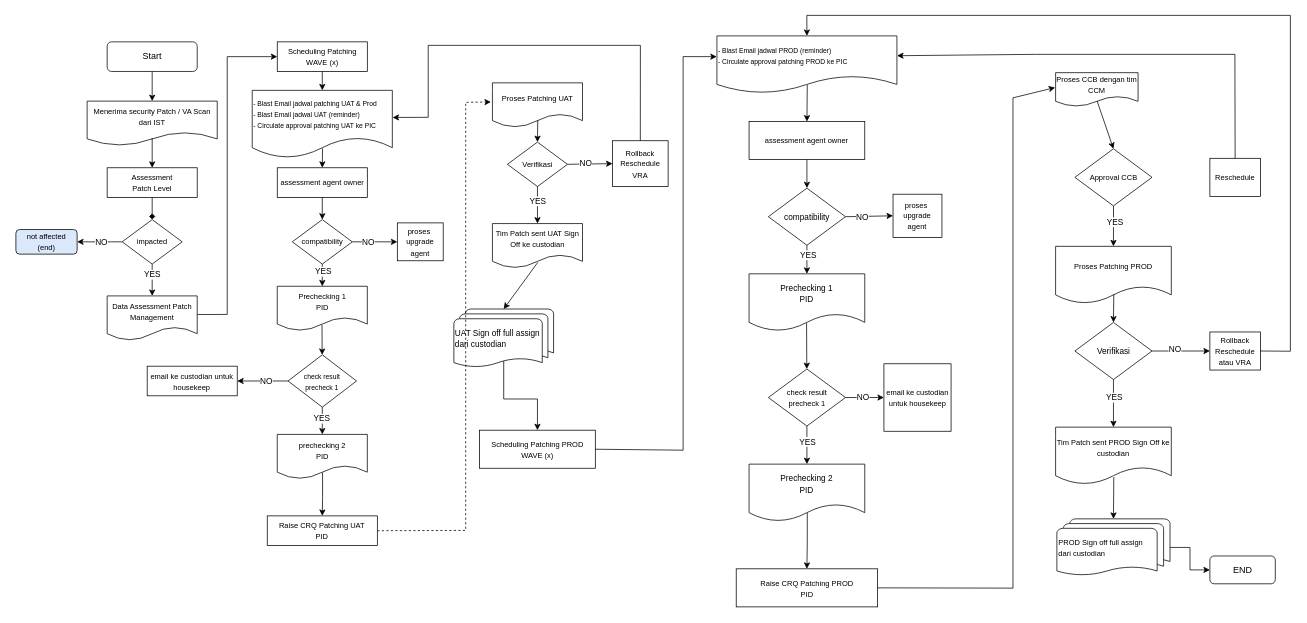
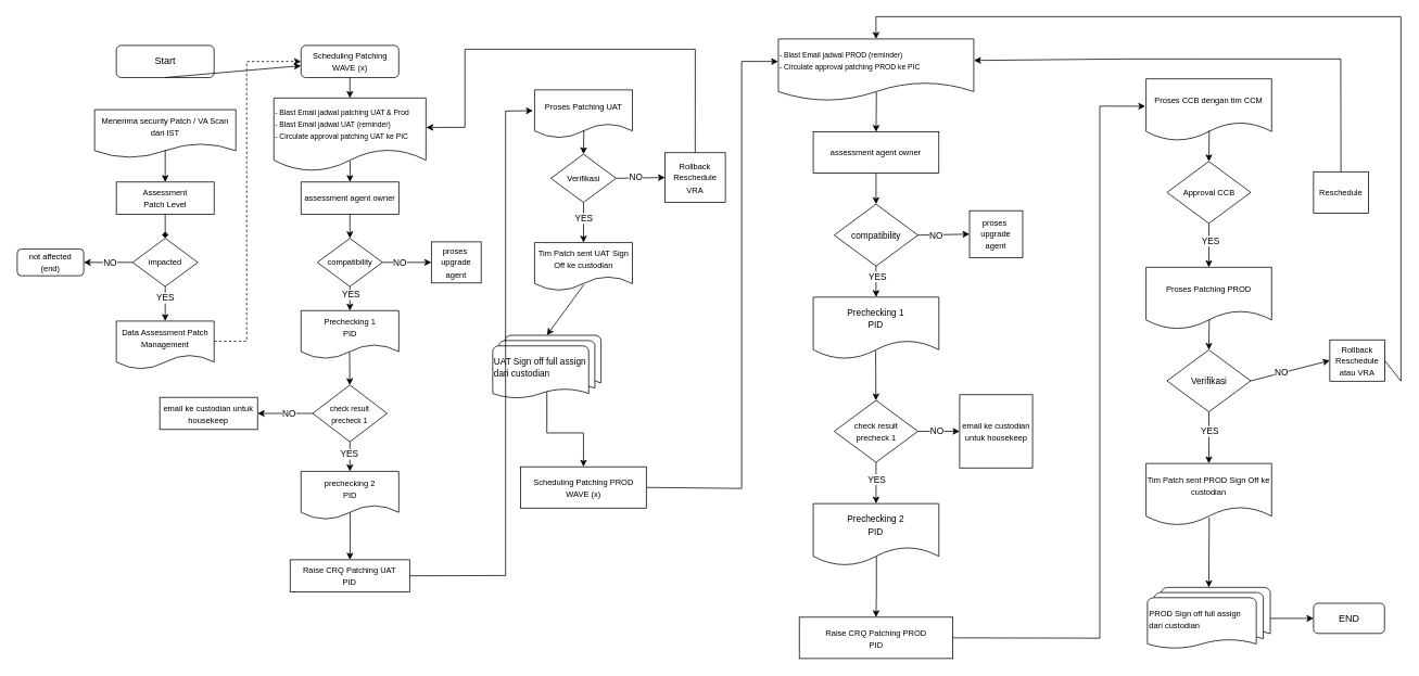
- <mxCell id="50" value="&lt;font style=&quot;font-size: 10px;&quot;&gt;Scheduling Patching&lt;/font&gt;&lt;div&gt;&lt;font style=&quot;font-size: 10px;&quot;&gt;WAVE (x)&lt;/font&gt;&lt;/div&gt;" style="rounded=0;whiteSpace=wrap;html=1;" vertex="1" parent="1"><mxGeometry x="368.644" y="55.331" width="120.122" height="39.518" as="geometry" /></mxCell>
+ <mxCell id="50" value="&lt;font style=&quot;font-size: 10px;&quot;&gt;Scheduling Patching&lt;/font&gt;&lt;div&gt;&lt;font style=&quot;font-size: 10px;&quot;&gt;WAVE (x)&lt;/font&gt;&lt;/div&gt;" style="whiteSpace=wrap;html=1;rounded=1;" vertex="1" parent="1"><mxGeometry x="368.644" y="55.331" width="120.122" height="39.518" as="geometry" /></mxCell>
- <mxCell id="66" value="" style="endArrow=classic;html=1;rounded=0;exitX=0.5;exitY=1;exitDx=0;exitDy=0;entryX=0.5;entryY=0;entryDx=0;entryDy=0;" edge="1" parent="1" source="44" target="45"><mxGeometry width="50" height="50" relative="1" as="geometry"><mxPoint x="355.297" y="312.198" as="sourcePoint" /><mxPoint x="422.031" y="262.801" as="targetPoint" /></mxGeometry></mxCell>
+ <mxCell id="66" value="" style="endArrow=classic;html=1;rounded=0;exitX=0.5;exitY=1;exitDx=0;exitDy=0;" edge="1" parent="1" source="44" target="50"><mxGeometry width="50" height="50" relative="1" as="geometry"><mxPoint x="355.297" y="312.198" as="sourcePoint" /><mxPoint x="422.031" y="262.801" as="targetPoint" /></mxGeometry></mxCell>
- <mxCell id="35" value="&lt;font style=&quot;font-size: 10px;&quot;&gt;Proses CCB dengan tim CCM&lt;/font&gt;" style="shape=document;whiteSpace=wrap;html=1;boundedLbl=1;" vertex="1" parent="1"><mxGeometry x="1406.849" y="96.417" width="110" height="45" as="geometry" /></mxCell>
+ <mxCell id="35" value="&lt;font style=&quot;font-size: 10px;&quot;&gt;Proses CCB dengan tim CCM&lt;/font&gt;" style="shape=document;whiteSpace=wrap;html=1;boundedLbl=1;" vertex="1" parent="1"><mxGeometry x="1406.849" y="96.417" width="154.337" height="76.161" as="geometry" /></mxCell>
- <mxCell id="73" value="" style="endArrow=classic;html=1;rounded=0;exitX=1.002;exitY=0.419;exitDx=0;exitDy=0;exitPerimeter=0;entryX=0;entryY=0.5;entryDx=0;entryDy=0;" edge="1" parent="1" source="49" target="50"><mxGeometry width="50" height="50" relative="1" as="geometry"><mxPoint x="355.297" y="262.801" as="sourcePoint" /><mxPoint x="422.031" y="213.403" as="targetPoint" /><Array as="points"><mxPoint x="301.909" y="418.897" /><mxPoint x="301.909" y="75.09" /></Array></mxGeometry></mxCell>
+ <mxCell id="73" value="" style="endArrow=classic;html=1;rounded=0;exitX=1.002;exitY=0.419;exitDx=0;exitDy=0;exitPerimeter=0;entryX=0;entryY=0.5;entryDx=0;entryDy=0;dashed=1;" edge="1" parent="1" source="49" target="50"><mxGeometry width="50" height="50" relative="1" as="geometry"><mxPoint x="355.297" y="262.801" as="sourcePoint" /><mxPoint x="422.031" y="213.403" as="targetPoint" /><Array as="points"><mxPoint x="301.909" y="418.897" /><mxPoint x="301.909" y="75.09" /></Array></mxGeometry></mxCell>
- <mxCell id="48" value="&lt;font style=&quot;font-size: 10px;&quot;&gt;not affected&lt;/font&gt;&lt;div&gt;&lt;font style=&quot;font-size: 10px;&quot;&gt;(end)&lt;/font&gt;&lt;/div&gt;" style="rounded=1;whiteSpace=wrap;html=1;fillColor=#dae8fc;" vertex="1" parent="1"><mxGeometry x="20" y="305.66" width="81.71" height="32.84" as="geometry" /></mxCell>
+ <mxCell id="48" value="&lt;font style=&quot;font-size: 10px;&quot;&gt;not affected&lt;/font&gt;&lt;div&gt;&lt;font style=&quot;font-size: 10px;&quot;&gt;(end)&lt;/font&gt;&lt;/div&gt;" style="rounded=1;whiteSpace=wrap;html=1;" vertex="1" parent="1"><mxGeometry x="20" y="305.66" width="81.71" height="32.84" as="geometry" /></mxCell>
- <mxCell id="87" value="" style="endArrow=classic;html=1;rounded=0;exitX=1;exitY=0.5;exitDx=0;exitDy=0;entryX=-0.017;entryY=0.431;entryDx=0;entryDy=0;entryPerimeter=0;dashed=1;" edge="1" parent="1" source="86" target="60"><mxGeometry width="50" height="50" relative="1" as="geometry"><mxPoint x="809.092" y="628.342" as="sourcePoint" /><mxPoint x="675.623" y="213.403" as="targetPoint" /><Array as="points"><mxPoint x="620" y="707" /><mxPoint x="620" y="136" /></Array></mxGeometry></mxCell>
+ <mxCell id="87" value="" style="endArrow=classic;html=1;rounded=0;exitX=1;exitY=0.5;exitDx=0;exitDy=0;entryX=-0.017;entryY=0.431;entryDx=0;entryDy=0;entryPerimeter=0;" edge="1" parent="1" source="86" target="60"><mxGeometry width="50" height="50" relative="1" as="geometry"><mxPoint x="809.092" y="628.342" as="sourcePoint" /><mxPoint x="675.623" y="213.403" as="targetPoint" /><Array as="points"><mxPoint x="620" y="707" /><mxPoint x="620" y="136" /></Array></mxGeometry></mxCell>
- <mxCell id="13" value="&lt;font style=&quot;font-size: 10px;&quot;&gt;Rollback&lt;/font&gt;&lt;div&gt;&lt;font style=&quot;font-size: 10px;&quot;&gt;Reschedule&lt;/font&gt;&lt;/div&gt;&lt;div&gt;&lt;font style=&quot;font-size: 10px;&quot;&gt;atau VRA&lt;/font&gt;&lt;/div&gt;" style="rounded=0;whiteSpace=wrap;html=1;" vertex="1" parent="1"><mxGeometry x="1612.63" y="442.32" width="67.37" height="50.77" as="geometry" /></mxCell>
+ <mxCell id="13" value="&lt;font style=&quot;font-size: 10px;&quot;&gt;Rollback&lt;/font&gt;&lt;div&gt;&lt;font style=&quot;font-size: 10px;&quot;&gt;Reschedule&lt;/font&gt;&lt;/div&gt;&lt;div&gt;&lt;font style=&quot;font-size: 10px;&quot;&gt;atau VRA&lt;/font&gt;&lt;/div&gt;" style="rounded=0;whiteSpace=wrap;html=1;" vertex="1" parent="1"><mxGeometry x="1632.63" y="417.32" width="67.37" height="50.77" as="geometry" /></mxCell>
- <mxCell id="16" value="&lt;font style=&quot;font-size: 10px;&quot;&gt;PROD Sign off full assign&lt;/font&gt;&lt;div&gt;&lt;font style=&quot;font-size: 10px;&quot;&gt;dari custodian&lt;/font&gt;&lt;/div&gt;" style="strokeWidth=1;html=1;shape=mxgraph.flowchart.multi-document;whiteSpace=wrap;align=left;" vertex="1" parent="1"><mxGeometry x="1408.564" y="691.573" width="150.908" height="76.161" as="geometry" /></mxCell>
+ <mxCell id="16" value="&lt;font style=&quot;font-size: 10px;&quot;&gt;PROD Sign off full assign&lt;/font&gt;&lt;div&gt;&lt;font style=&quot;font-size: 10px;&quot;&gt;dari custodian&lt;/font&gt;&lt;/div&gt;" style="strokeWidth=1;html=1;shape=mxgraph.flowchart.multi-document;whiteSpace=wrap;align=left;" vertex="1" parent="1"><mxGeometry x="1408.564" y="721.573" width="150.908" height="76.161" as="geometry" /></mxCell>
